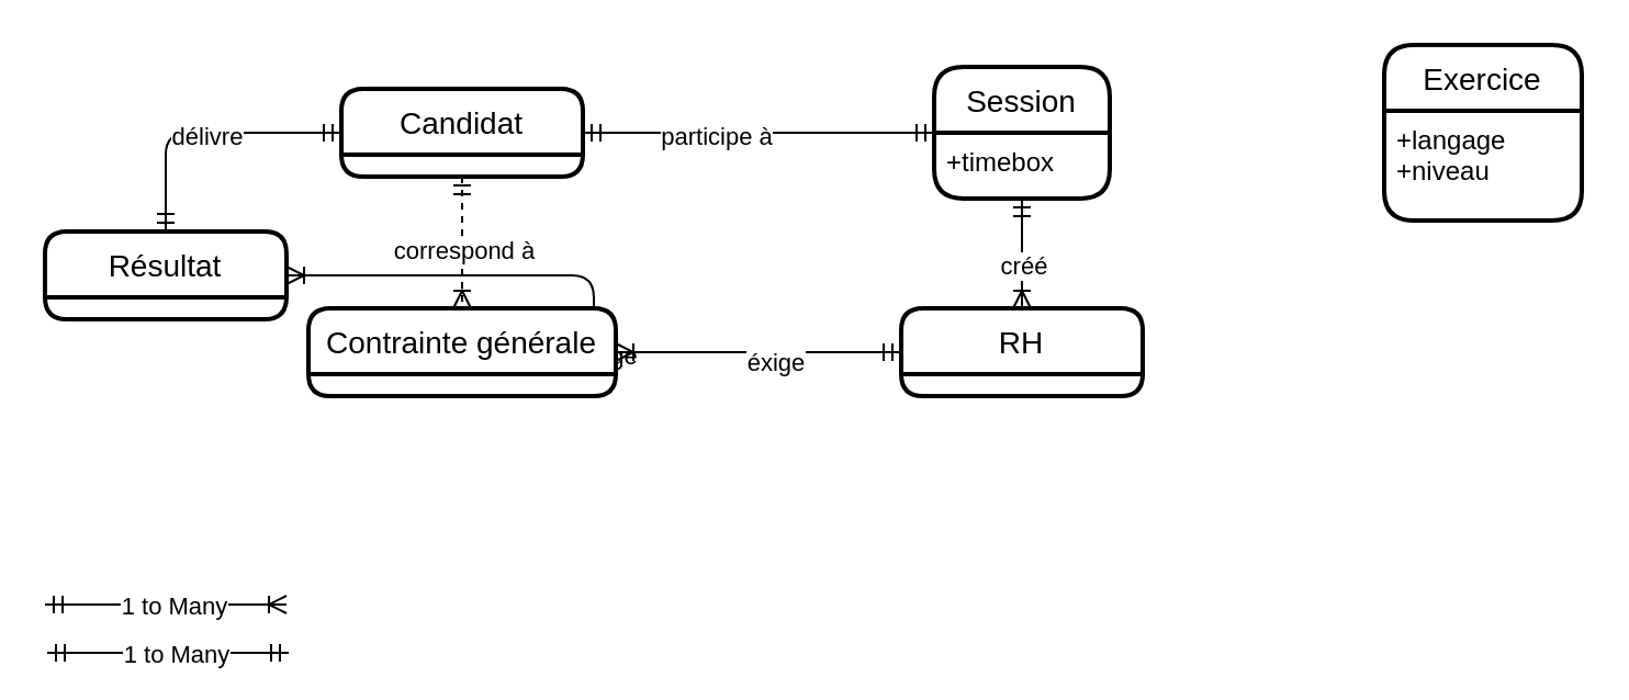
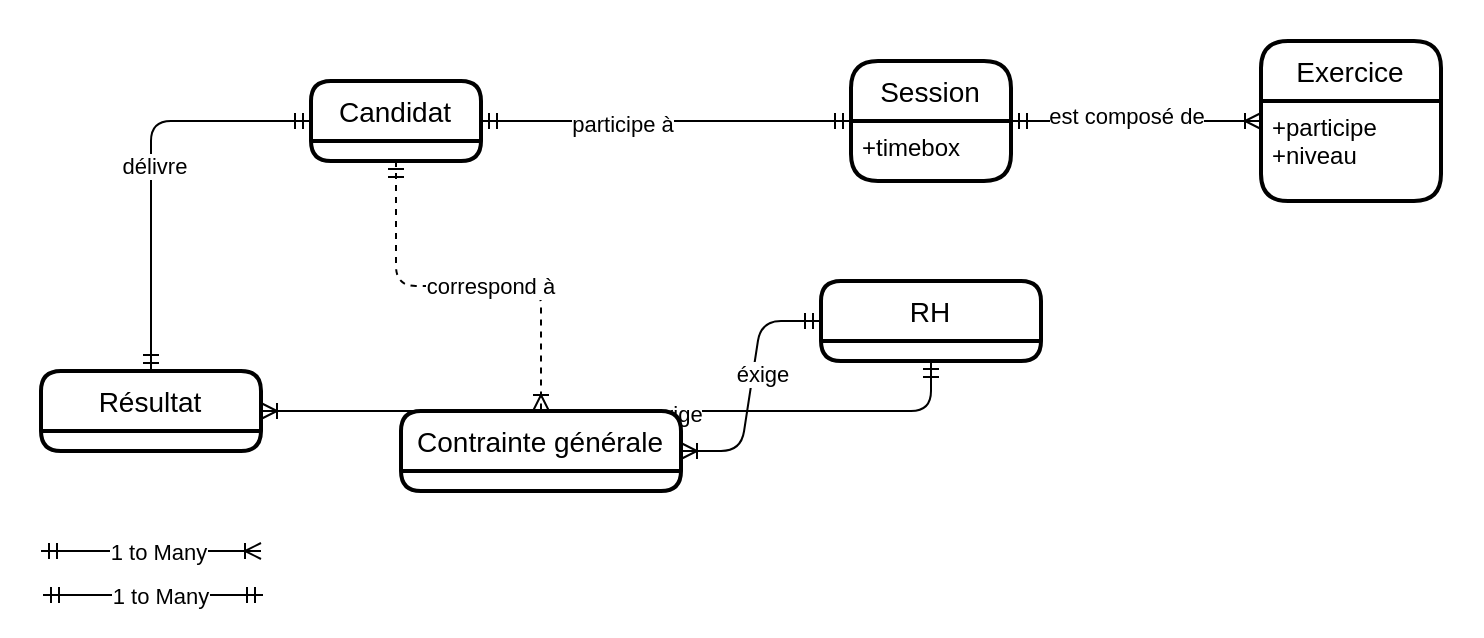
- <mxCell id="6" value="Candidat" style="swimlane;childLayout=stackLayout;horizontal=1;startSize=30;horizontalStack=0;rounded=1;fontSize=14;fontStyle=0;strokeWidth=2;resizeParent=0;resizeLast=1;shadow=0;dashed=0;align=center;" parent="1" vertex="1"><mxGeometry x="155" y="40" width="110" height="40" as="geometry" /></mxCell>
+ <mxCell id="6" value="Candidat" style="swimlane;childLayout=stackLayout;horizontal=1;startSize=30;horizontalStack=0;rounded=1;fontSize=14;fontStyle=0;strokeWidth=2;resizeParent=0;resizeLast=1;shadow=0;dashed=0;align=center;" parent="1" vertex="1"><mxGeometry x="155" y="40" width="85" height="40" as="geometry" /></mxCell>
+ <mxCell id="20" value="" style="edgeStyle=entityRelationEdgeStyle;fontSize=12;html=1;endArrow=ERoneToMany;startArrow=ERmandOne;startFill=0;" parent="1" source="7" target="18" edge="1"><mxGeometry width="100" height="100" relative="1" as="geometry"><mxPoint x="440" y="175" as="sourcePoint" /><mxPoint x="150" y="265" as="targetPoint" /></mxGeometry></mxCell>
+ <mxCell id="21" value="&lt;div&gt;est composé de&lt;/div&gt;" style="edgeLabel;html=1;align=center;verticalAlign=middle;resizable=0;points=[];" parent="20" vertex="1" connectable="0"><mxGeometry x="-0.084" y="3" relative="1" as="geometry"><mxPoint as="offset" /></mxGeometry></mxCell>
- <mxCell id="19" value="+langage&#10;+niveau" style="align=left;strokeColor=none;fillColor=none;spacingLeft=4;fontSize=12;verticalAlign=top;resizable=0;rotatable=0;part=1;" parent="18" vertex="1"><mxGeometry y="30" width="90" height="50" as="geometry" /></mxCell>
+ <mxCell id="19" value="+participe&#10;+niveau" style="align=left;strokeColor=none;fillColor=none;spacingLeft=4;fontSize=12;verticalAlign=top;resizable=0;rotatable=0;part=1;" parent="18" vertex="1"><mxGeometry y="30" width="90" height="50" as="geometry" /></mxCell>
- <mxCell id="22" style="edgeStyle=orthogonalEdgeStyle;rounded=1;orthogonalLoop=1;jettySize=auto;html=1;startArrow=ERmandOne;startFill=0;endArrow=ERoneToMany;endFill=0;" parent="1" source="8" target="11" edge="1"><mxGeometry relative="1" as="geometry" /></mxCell>
- <mxCell id="23" value="créé" style="edgeLabel;html=1;align=center;verticalAlign=middle;resizable=0;points=[];" parent="22" vertex="1" connectable="0"><mxGeometry x="0.2" relative="1" as="geometry"><mxPoint as="offset" /></mxGeometry></mxCell>
- <mxCell id="14" value="Résultat" style="swimlane;childLayout=stackLayout;horizontal=1;startSize=30;horizontalStack=0;rounded=1;fontSize=14;fontStyle=0;strokeWidth=2;resizeParent=0;resizeLast=1;shadow=0;dashed=0;align=center;" parent="1" vertex="1"><mxGeometry x="20" y="105" width="110" height="40" as="geometry" /></mxCell>
+ <mxCell id="14" value="Résultat" style="swimlane;childLayout=stackLayout;horizontal=1;startSize=30;horizontalStack=0;rounded=1;fontSize=14;fontStyle=0;strokeWidth=2;resizeParent=0;resizeLast=1;shadow=0;dashed=0;align=center;" parent="1" vertex="1"><mxGeometry x="20" y="185" width="110" height="40" as="geometry" /></mxCell>
- <mxCell id="15" value="Contrainte générale" style="swimlane;childLayout=stackLayout;horizontal=1;startSize=30;horizontalStack=0;rounded=1;fontSize=14;fontStyle=0;strokeWidth=2;resizeParent=0;resizeLast=1;shadow=0;dashed=0;align=center;" parent="1" vertex="1"><mxGeometry x="140" y="140" width="140" height="40" as="geometry" /></mxCell>
+ <mxCell id="15" value="Contrainte générale" style="swimlane;childLayout=stackLayout;horizontal=1;startSize=30;horizontalStack=0;rounded=1;fontSize=14;fontStyle=0;strokeWidth=2;resizeParent=0;resizeLast=1;shadow=0;dashed=0;align=center;" parent="1" vertex="1"><mxGeometry x="200" y="205" width="140" height="40" as="geometry" /></mxCell>
